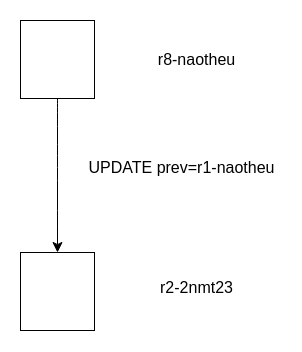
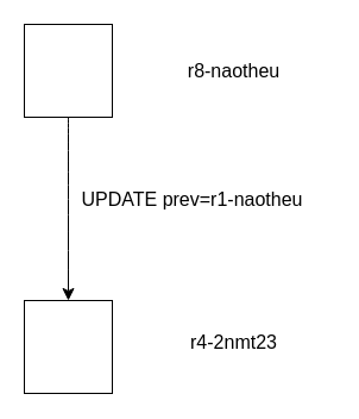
- <mxCell id="7" value="UPDATE prev=r1-naotheu" style="text;html=1;align=center;verticalAlign=middle;whiteSpace=wrap;rounded=0;fontSize=16;" vertex="1" parent="1"><mxGeometry x="83" y="152" width="197" height="30" as="geometry" /></mxCell>
+ <mxCell id="7" value="UPDATE prev=r1-naotheu" style="text;html=1;align=center;verticalAlign=middle;whiteSpace=wrap;rounded=0;fontSize=16;" vertex="1" parent="1"><mxGeometry x="63" y="152" width="197" height="30" as="geometry" /></mxCell>
- <mxCell id="6" value="r2-2nmt23" style="text;html=1;align=center;verticalAlign=middle;whiteSpace=wrap;rounded=0;fontSize=16;" vertex="1" parent="1"><mxGeometry x="149" y="272" width="95" height="30" as="geometry" /></mxCell>
+ <mxCell id="6" value="r4-2nmt23" style="text;html=1;align=center;verticalAlign=middle;whiteSpace=wrap;rounded=0;fontSize=16;" vertex="1" parent="1"><mxGeometry x="149" y="272" width="95" height="30" as="geometry" /></mxCell>
